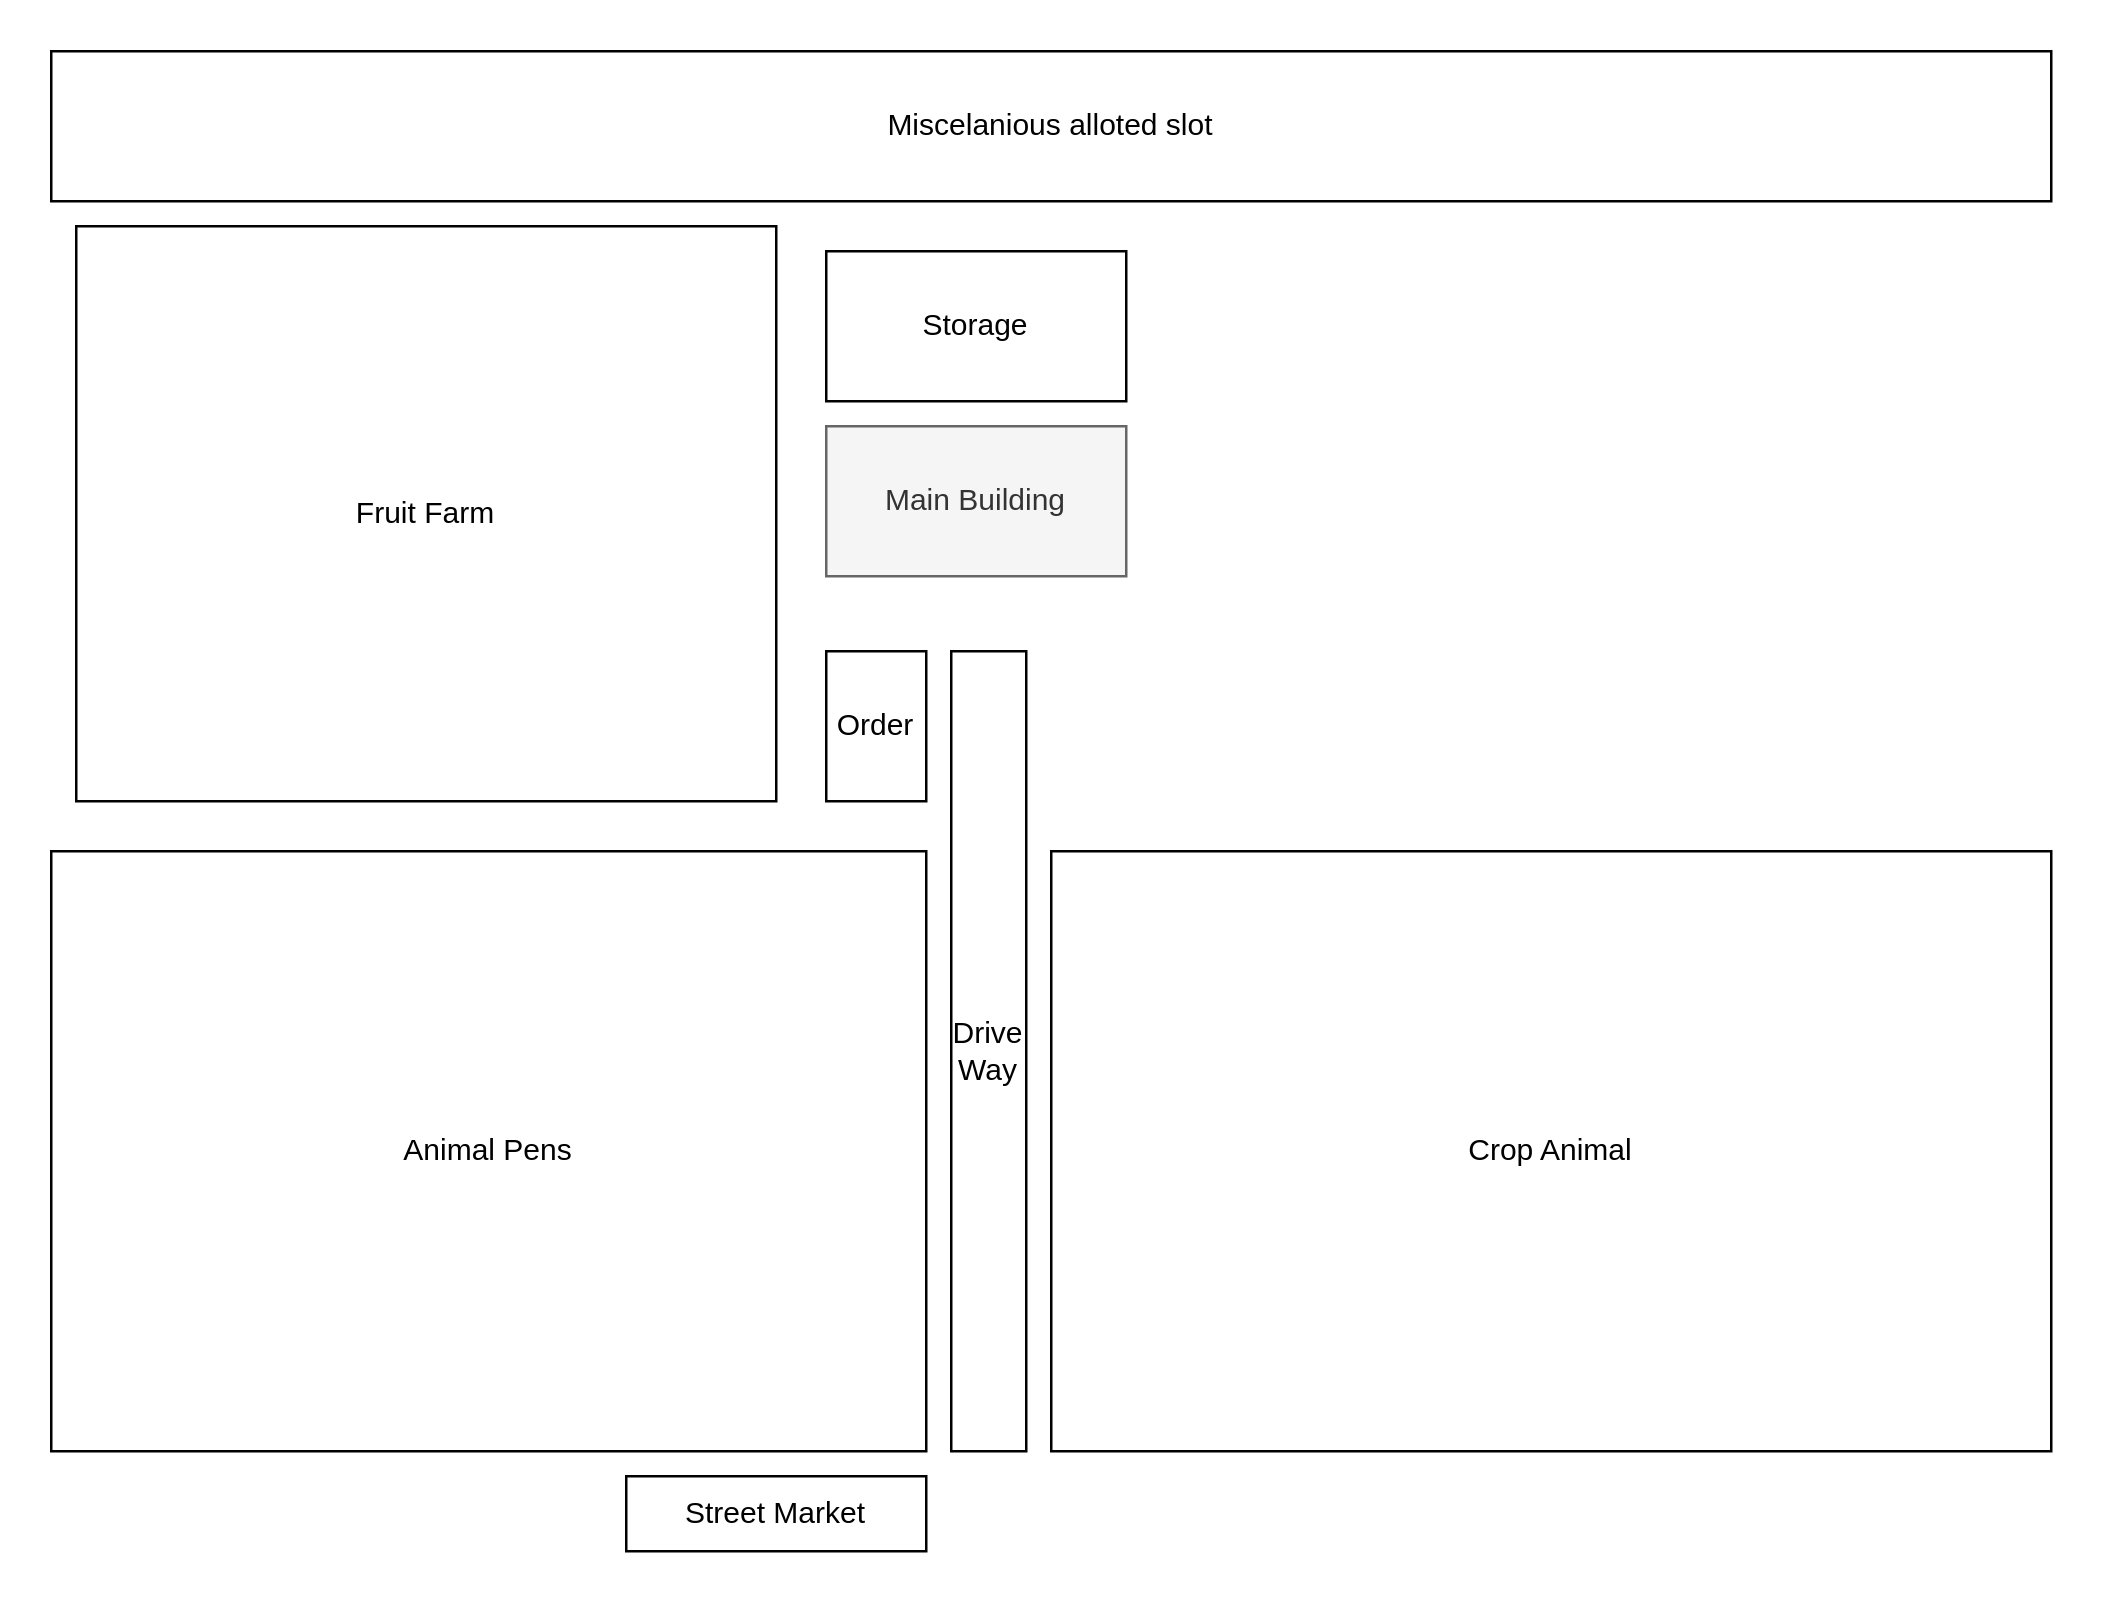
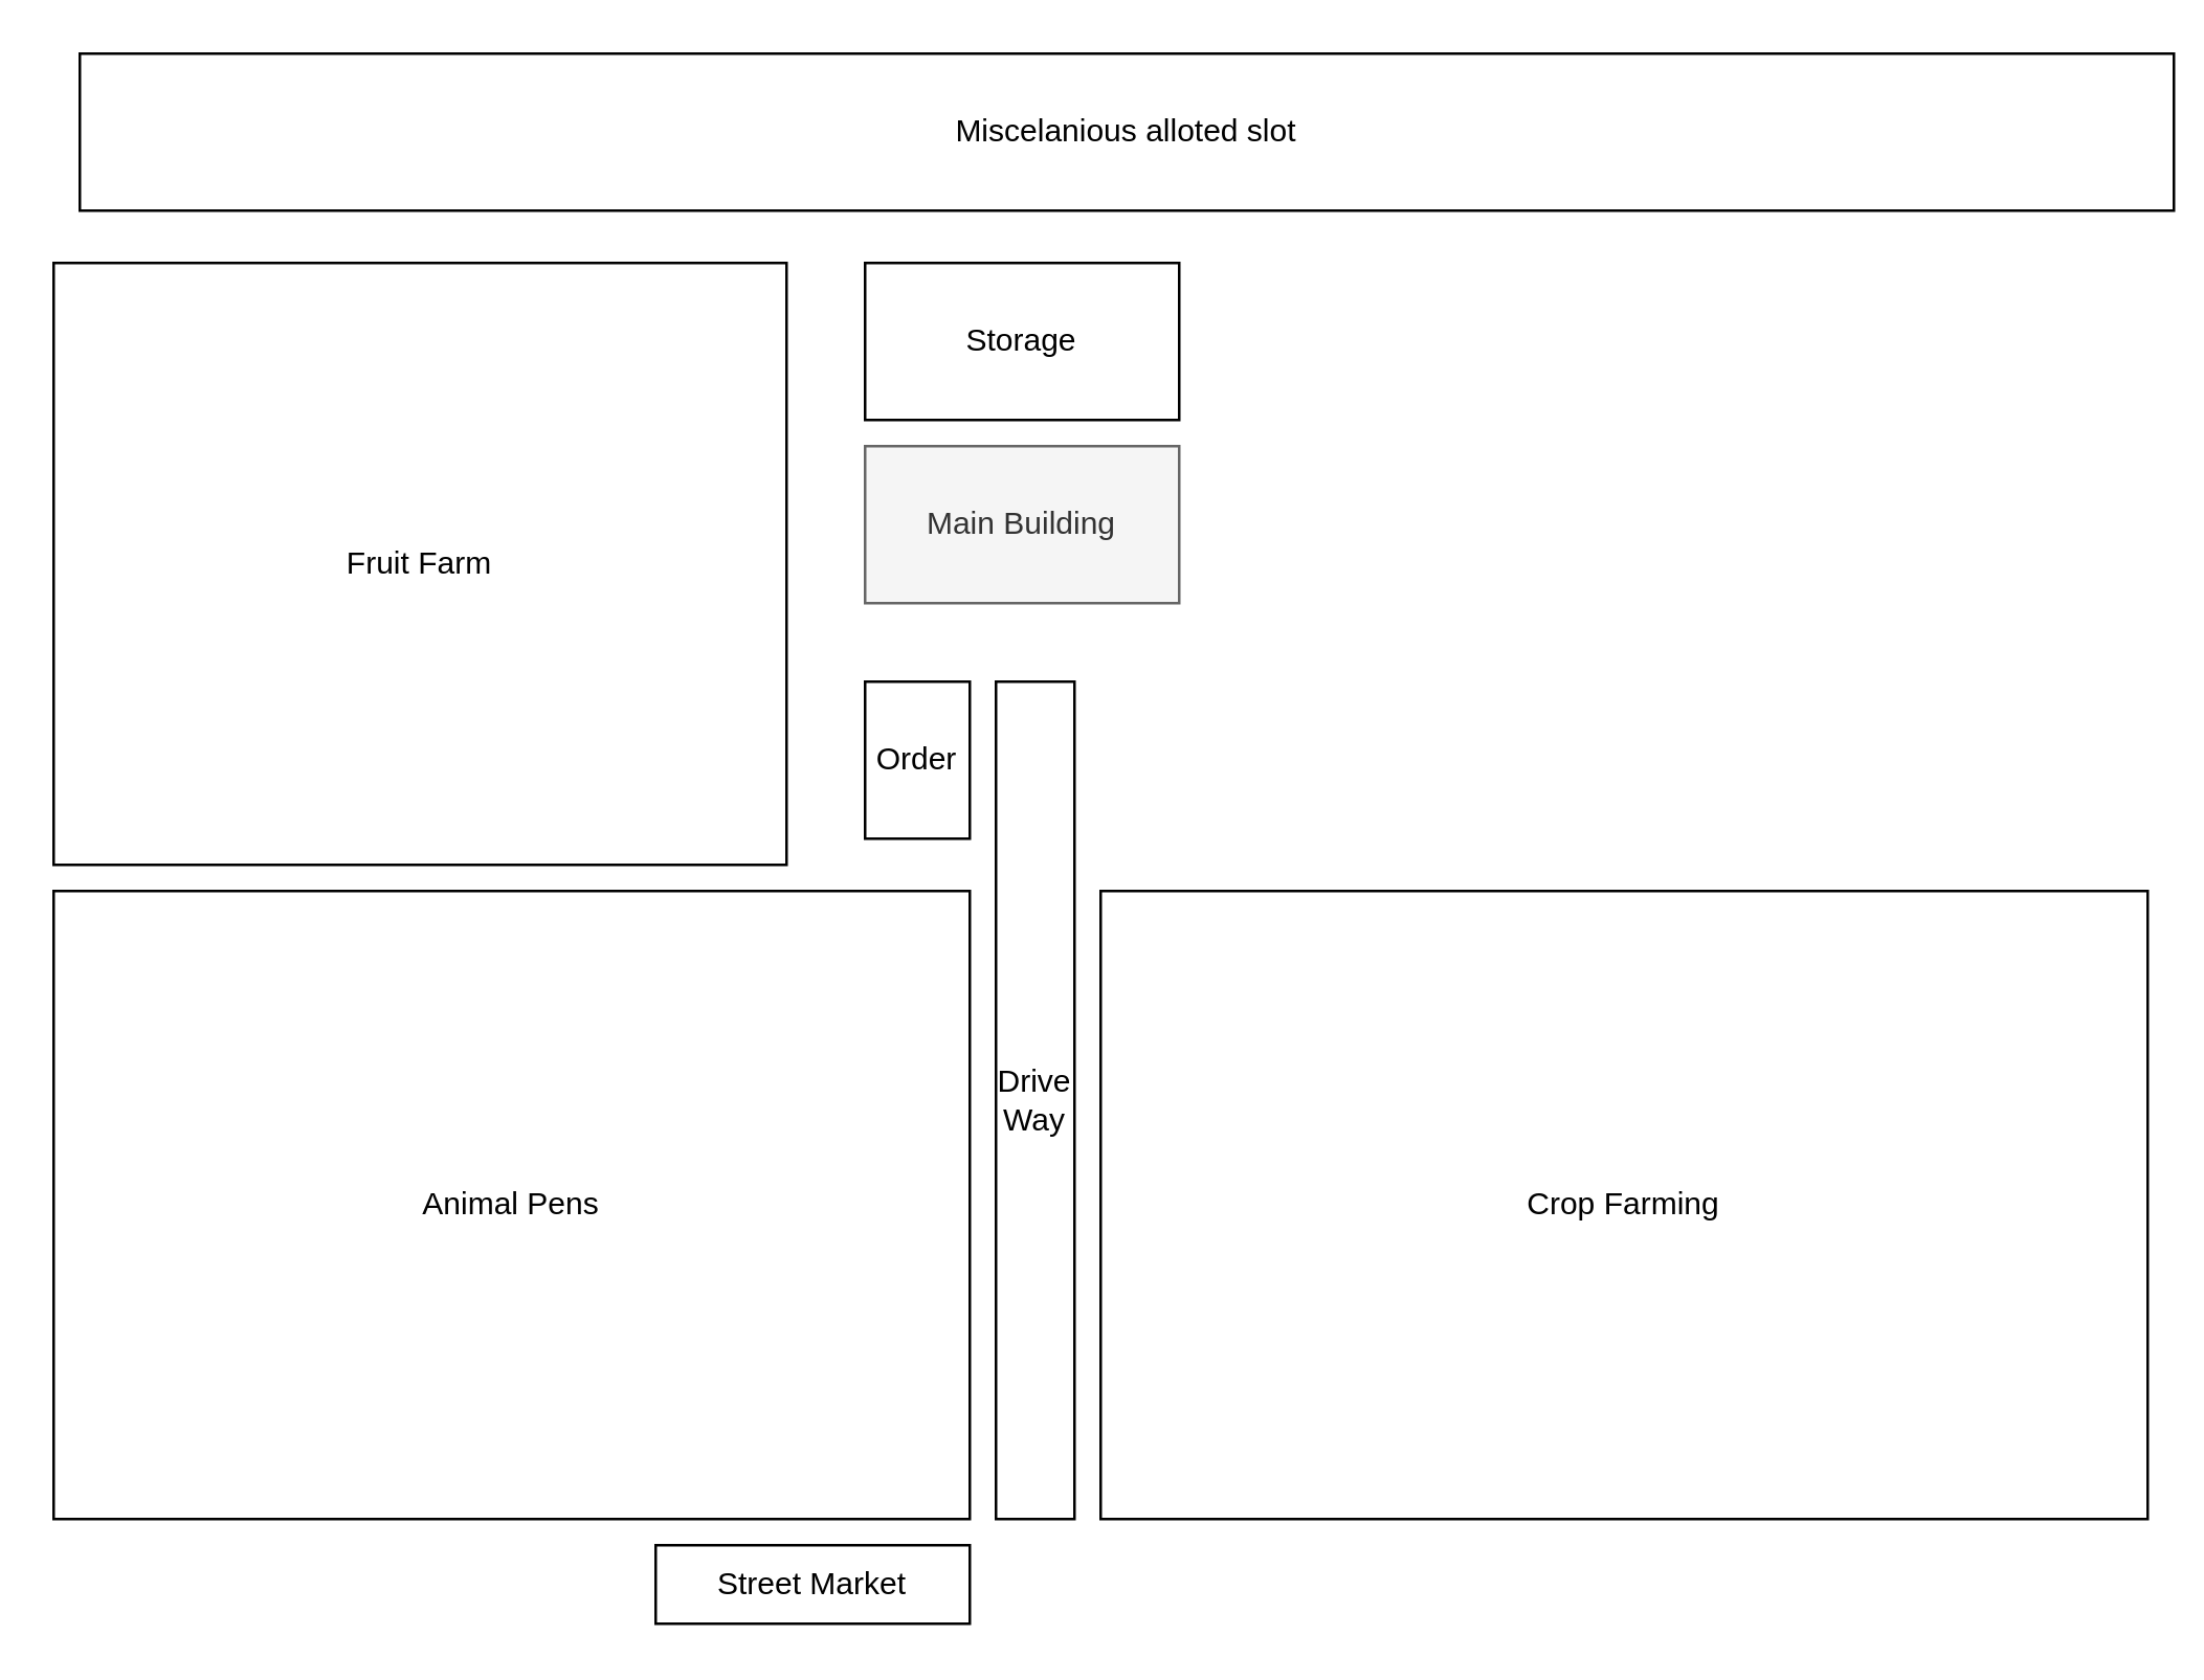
- <mxCell id="10" value="Miscelanious alloted slot" style="rounded=0;whiteSpace=wrap;html=1;" vertex="1" parent="1"><mxGeometry x="20" y="20" width="800" height="60" as="geometry" /></mxCell>
+ <mxCell id="10" value="Miscelanious alloted slot" style="rounded=0;whiteSpace=wrap;html=1;" vertex="1" parent="1"><mxGeometry x="30" y="20" width="800" height="60" as="geometry" /></mxCell>
- <mxCell id="7" value="Fruit Farm" style="rounded=0;whiteSpace=wrap;html=1;" vertex="1" parent="1"><mxGeometry x="30" y="90" width="280" height="230" as="geometry" /></mxCell>
+ <mxCell id="7" value="Fruit Farm" style="rounded=0;whiteSpace=wrap;html=1;" vertex="1" parent="1"><mxGeometry x="20" y="100" width="280" height="230" as="geometry" /></mxCell>
- <mxCell id="5" value="Crop Animal" style="rounded=0;whiteSpace=wrap;html=1;" vertex="1" parent="1"><mxGeometry x="420" y="340" width="400" height="240" as="geometry" /></mxCell>
+ <mxCell id="5" value="Crop Farming" style="rounded=0;whiteSpace=wrap;html=1;" vertex="1" parent="1"><mxGeometry x="420" y="340" width="400" height="240" as="geometry" /></mxCell>
